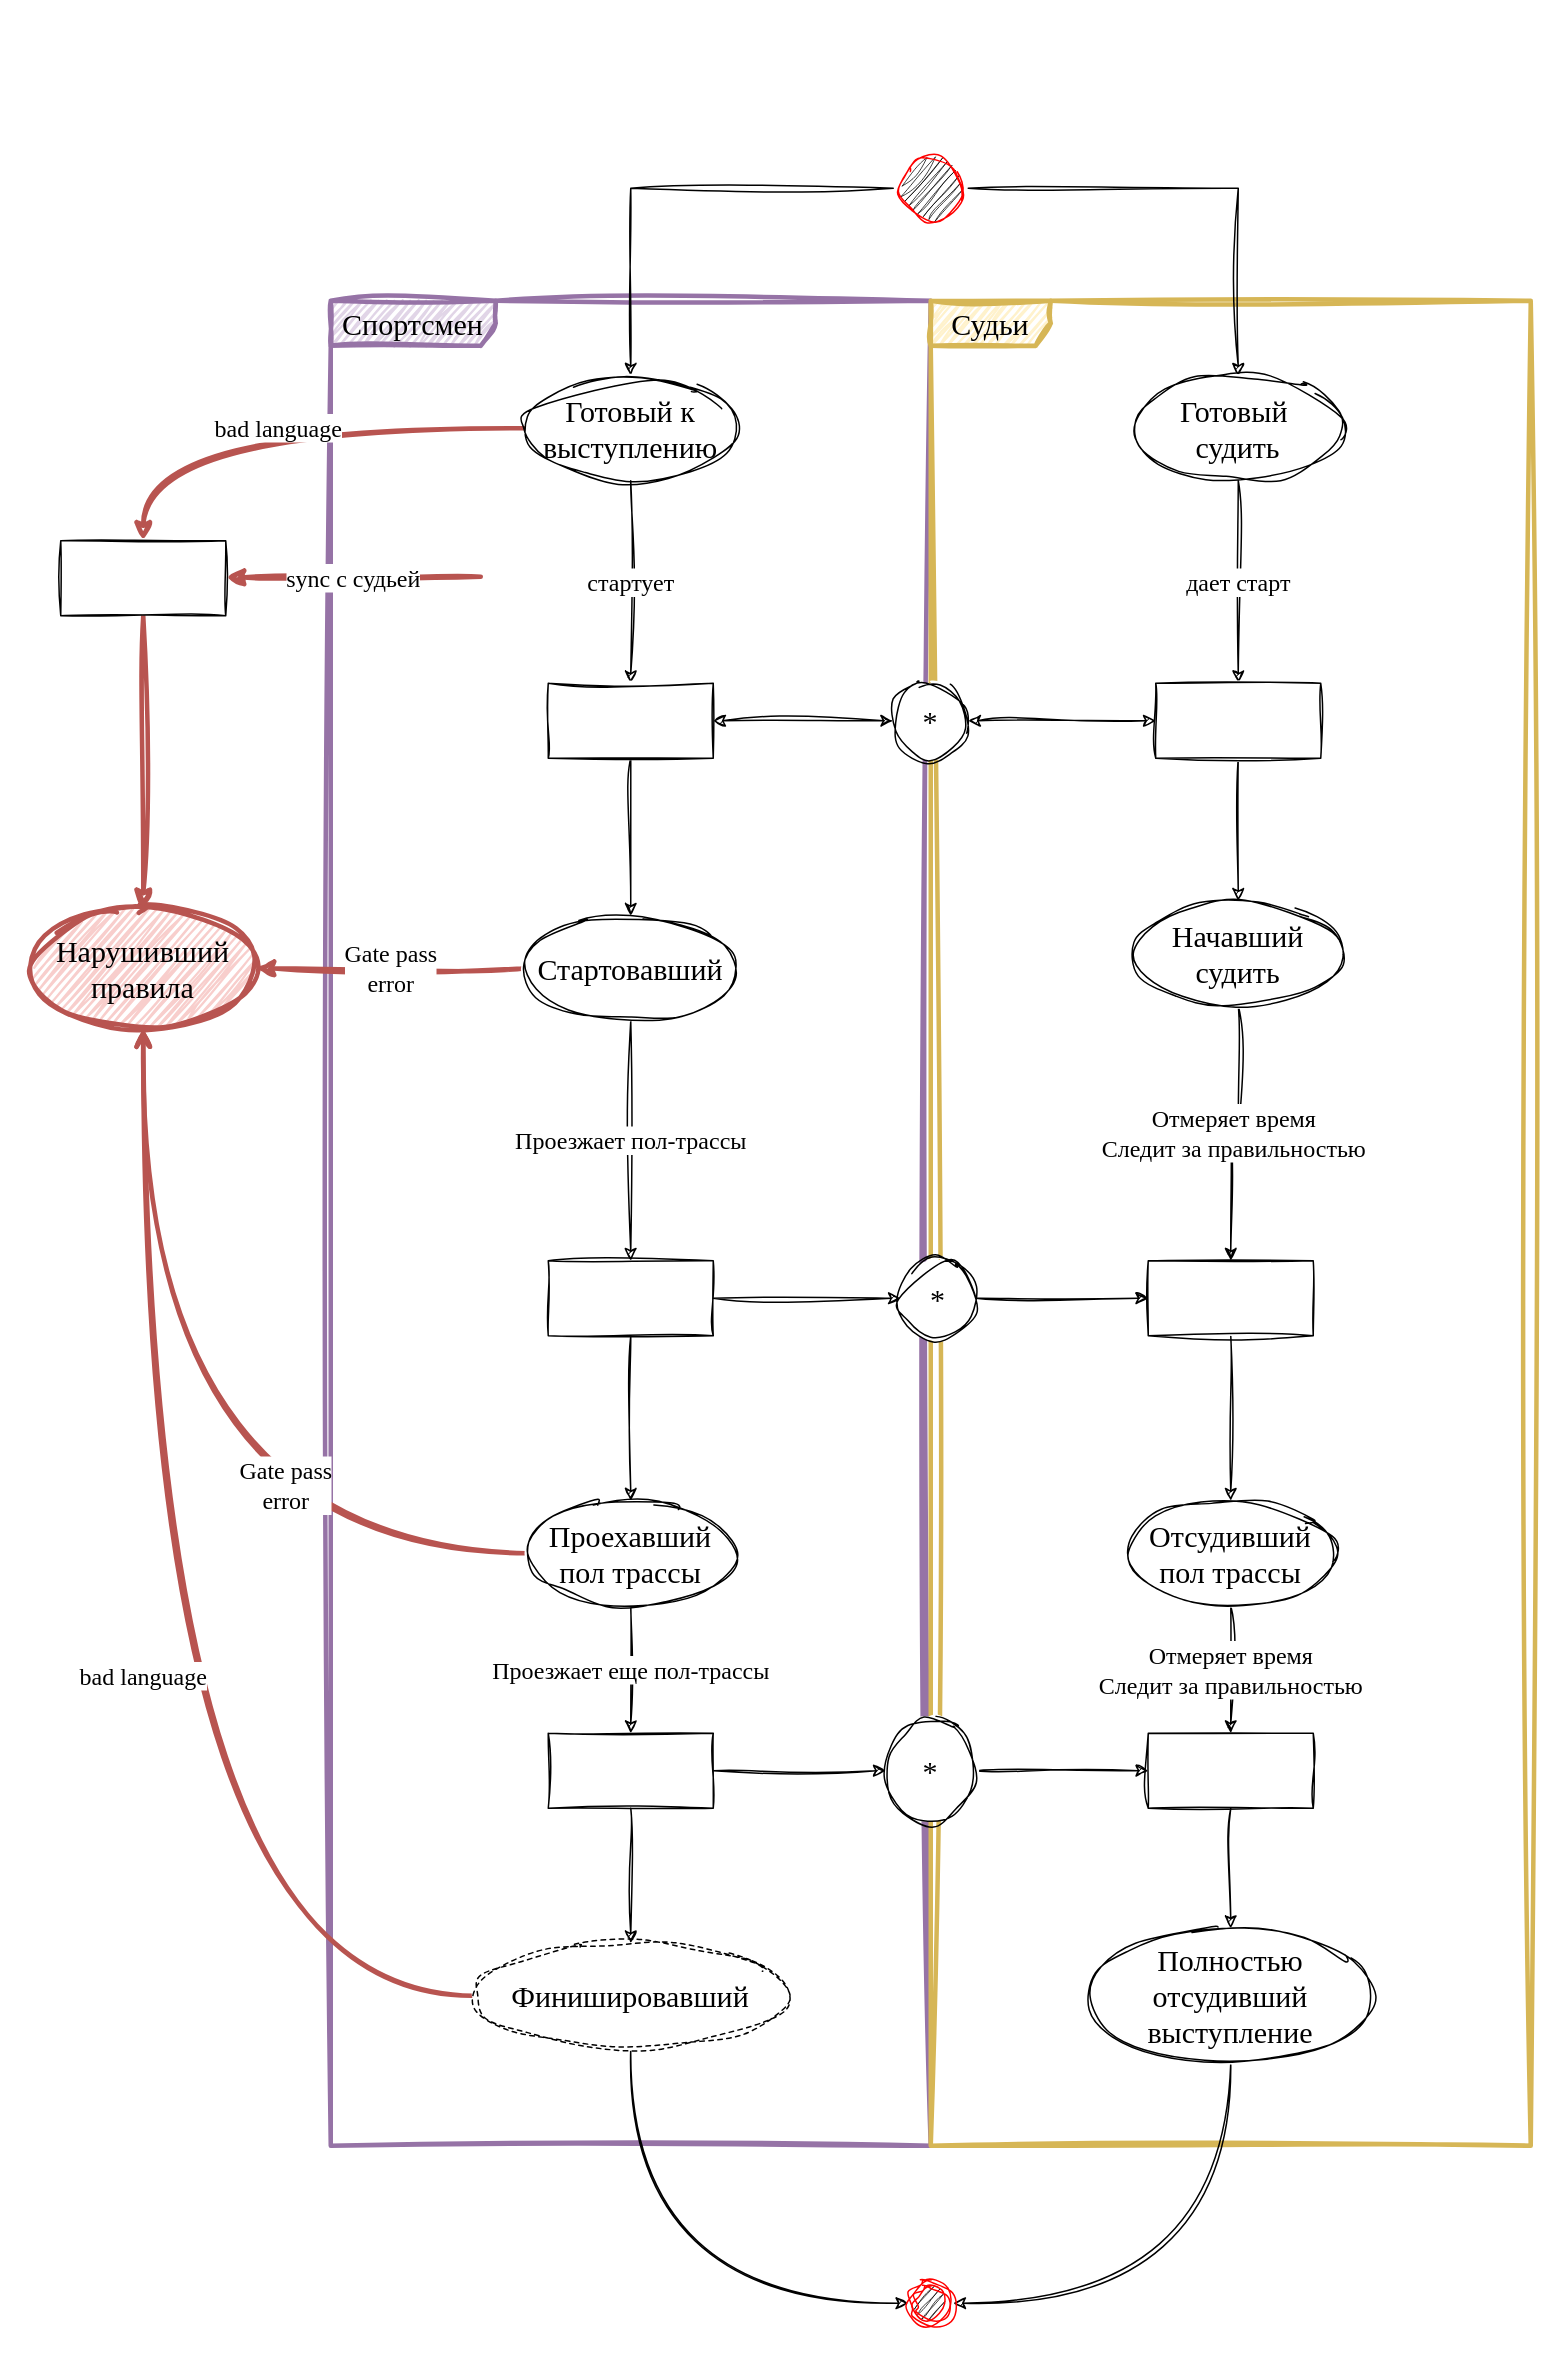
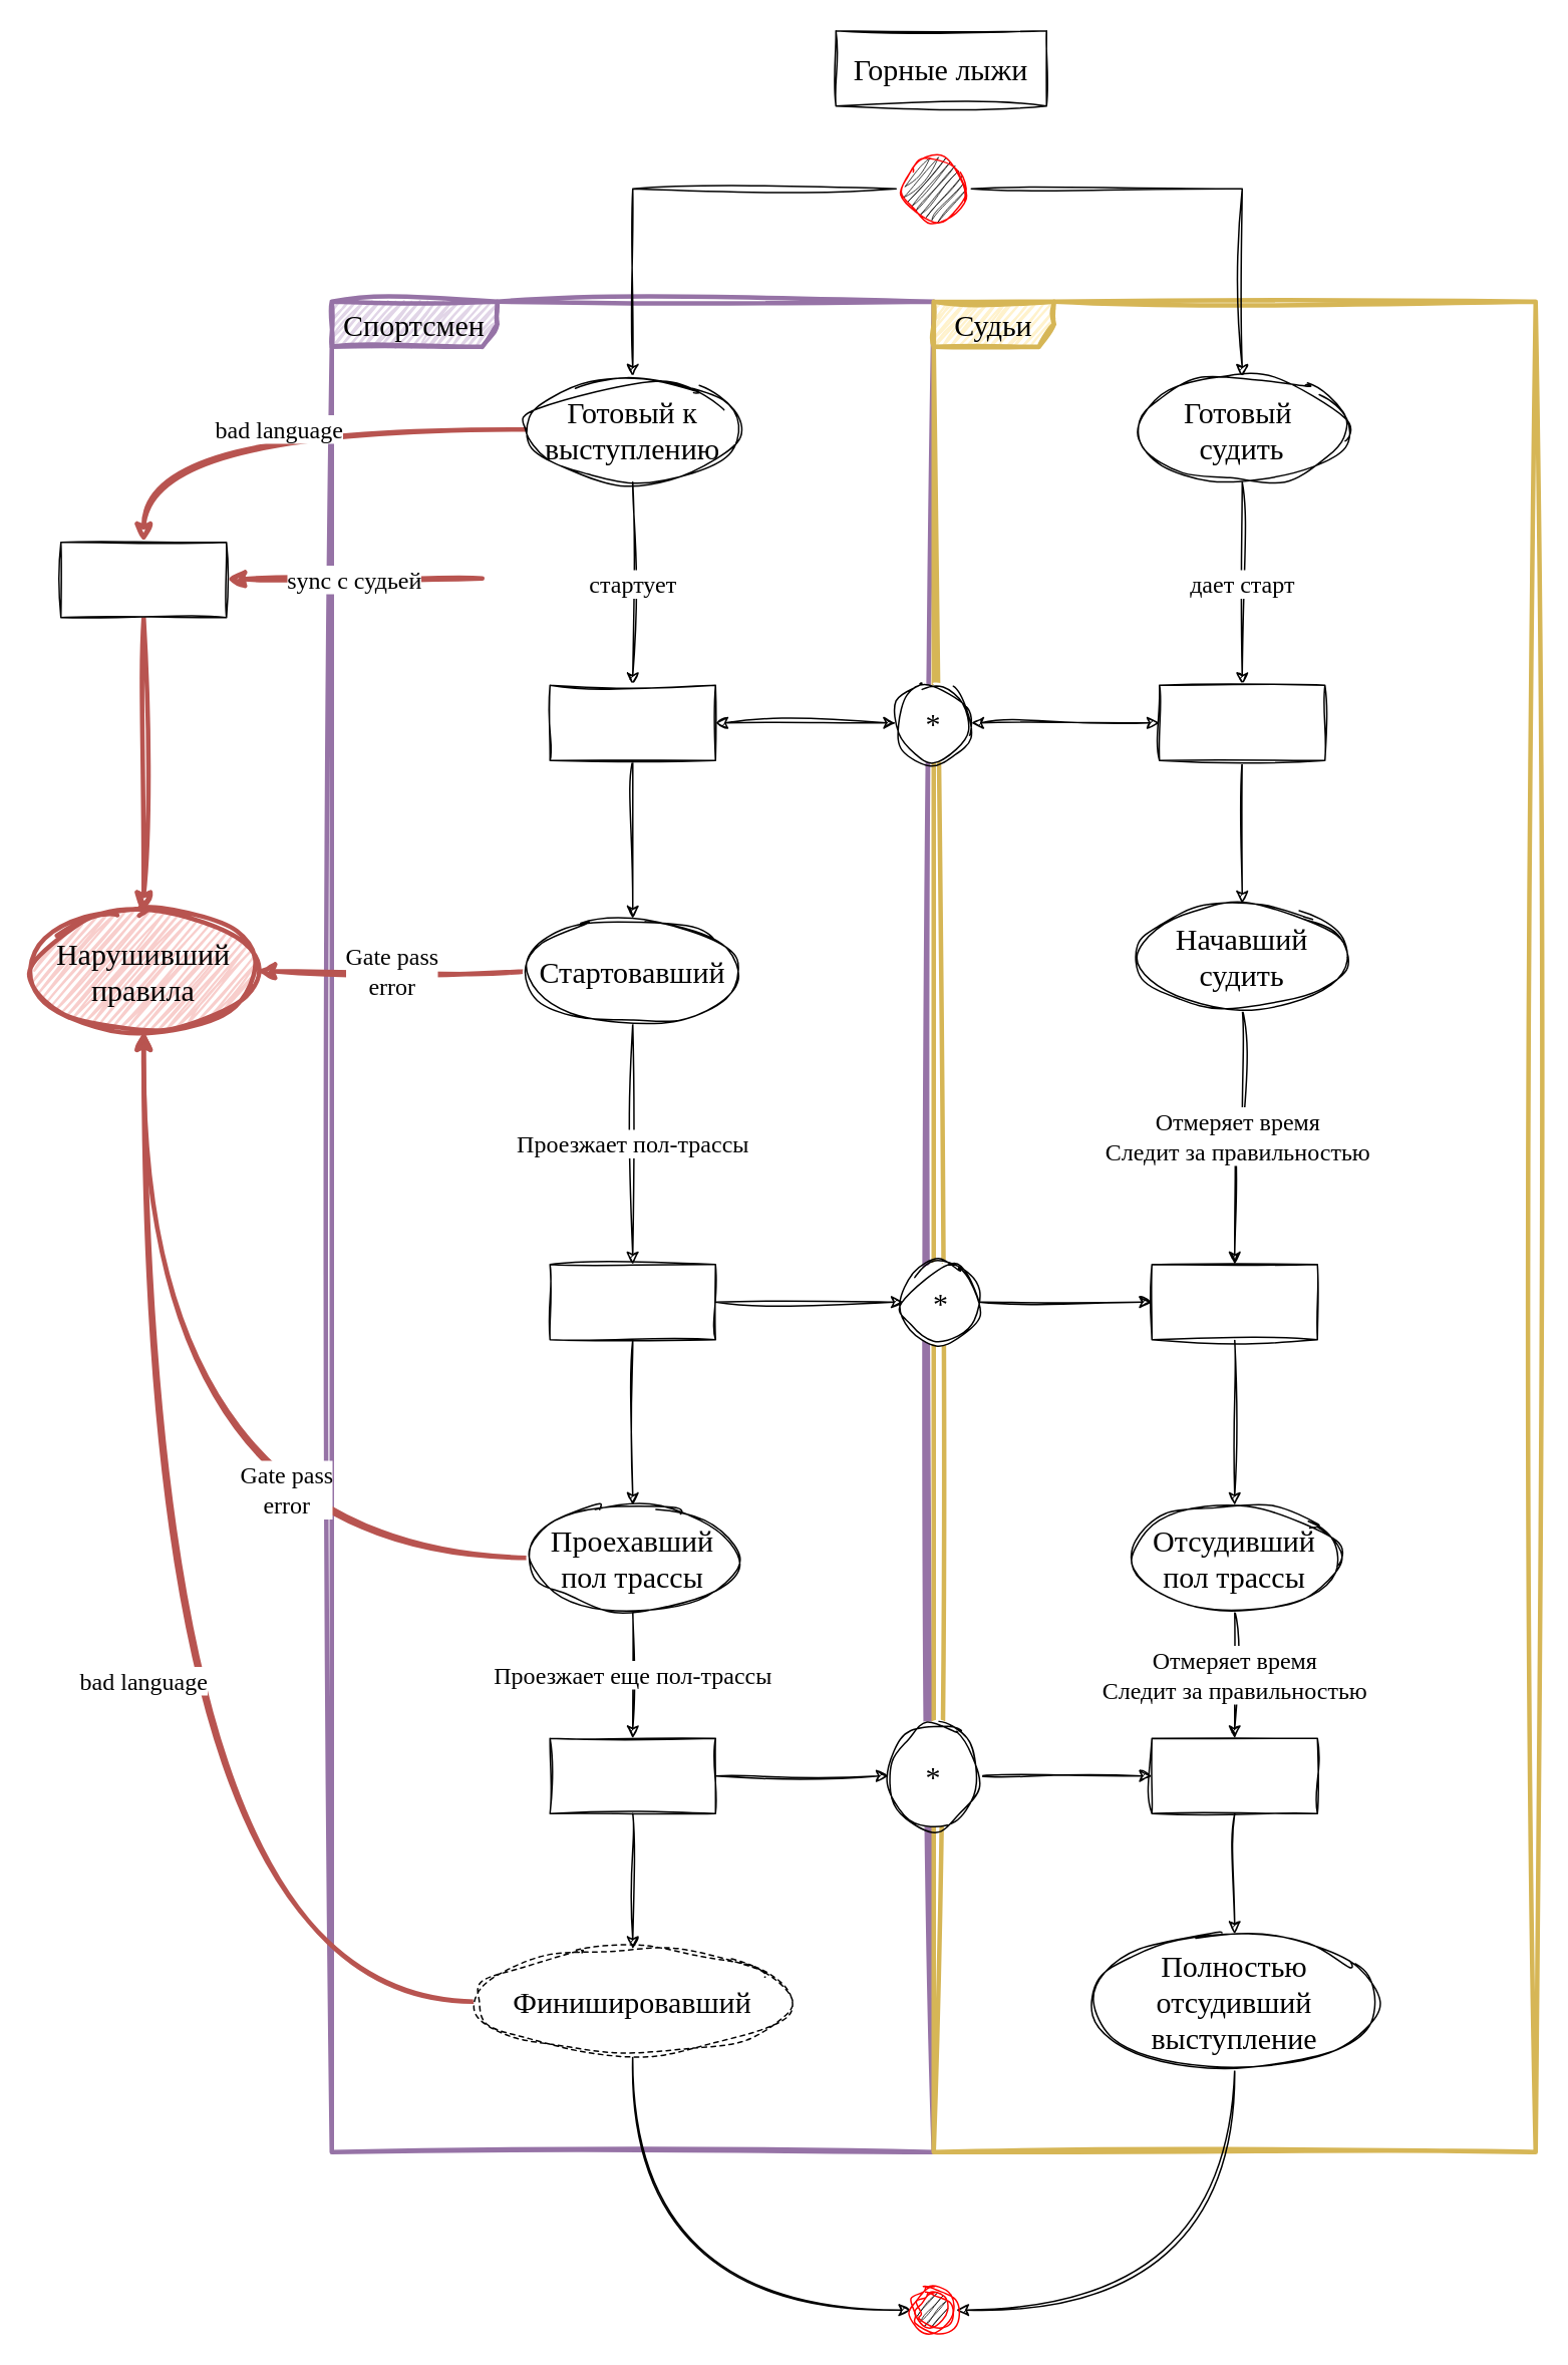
+ <mxCell id="12" value="Горные лыжи" style="html=1;whiteSpace=wrap;sketch=1;hachureGap=4;jiggle=2;curveFitting=1;fontFamily=Architects Daughter;fontSource=https%3A%2F%2Ffonts.googleapis.com%2Fcss%3Ffamily%3DArchitects%2BDaughter;fontSize=20;" vertex="1" parent="1"><mxGeometry x="555" y="20" width="140" height="50" as="geometry" /></mxCell>
- <mxCell id="18" value="bad language" style="edgeStyle=orthogonalEdgeStyle;rounded=0;sketch=1;hachureGap=4;jiggle=2;curveFitting=1;orthogonalLoop=1;jettySize=auto;html=1;fontFamily=Architects Daughter;fontSource=https%3A%2F%2Ffonts.googleapis.com%2Fcss%3Ffamily%3DArchitects%2BDaughter;fontSize=16;entryX=0.5;entryY=1;entryDx=0;entryDy=0;curved=1;fillColor=#f8cecc;strokeColor=#b85450;strokeWidth=3;endArrow=open;" edge="1" parent="1" source="19" target="50"><mxGeometry x="0.001" relative="1" as="geometry"><mxPoint x="235" y="1330" as="targetPoint" /><mxPoint as="offset" /></mxGeometry></mxCell>
+ <mxCell id="18" value="bad language" style="edgeStyle=orthogonalEdgeStyle;rounded=0;sketch=1;hachureGap=4;jiggle=2;curveFitting=1;orthogonalLoop=1;jettySize=auto;html=1;fontFamily=Architects Daughter;fontSource=https%3A%2F%2Ffonts.googleapis.com%2Fcss%3Ffamily%3DArchitects%2BDaughter;fontSize=16;entryX=0.5;entryY=1;entryDx=0;entryDy=0;curved=1;fillColor=#f8cecc;strokeColor=#b85450;strokeWidth=3;" edge="1" parent="1" source="19" target="50"><mxGeometry x="0.001" relative="1" as="geometry"><mxPoint x="235" y="1330" as="targetPoint" /><mxPoint as="offset" /></mxGeometry></mxCell>
